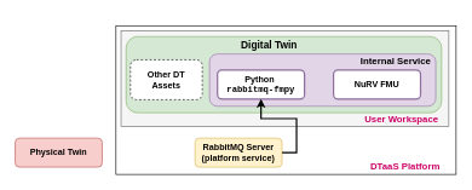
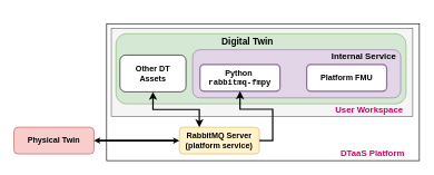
- <mxCell id="17" value="&lt;font color=&quot;#000000&quot;&gt;&lt;b&gt;Other DT &lt;br&gt;Assets&lt;/b&gt;&lt;/font&gt;" style="rounded=1;whiteSpace=wrap;html=1;fontColor=#CC0066;dashed=1;" parent="2" vertex="1"><mxGeometry x="159" y="62" width="99" height="55" as="geometry" /></mxCell>
+ <mxCell id="17" value="&lt;font color=&quot;#000000&quot;&gt;&lt;b&gt;Other DT &lt;br&gt;Assets&lt;/b&gt;&lt;/font&gt;" style="rounded=1;whiteSpace=wrap;html=1;fontColor=#CC0066;" parent="2" vertex="1"><mxGeometry x="159" y="62" width="99" height="55" as="geometry" /></mxCell>
- <mxCell id="12" value="&lt;b&gt;NuRV FMU&lt;/b&gt;" style="rounded=1;whiteSpace=wrap;html=1;fillColor=default;strokeColor=#8F6D9E;strokeWidth=2;" parent="2" vertex="1"><mxGeometry x="439" y="76" width="120" height="40" as="geometry" /></mxCell>
+ <mxCell id="12" value="&lt;b&gt;Platform FMU&lt;/b&gt;" style="rounded=1;whiteSpace=wrap;html=1;fillColor=default;strokeColor=#8F6D9E;strokeWidth=2;" parent="2" vertex="1"><mxGeometry x="439" y="76" width="120" height="40" as="geometry" /></mxCell>
+ <mxCell id="16" style="edgeStyle=orthogonalEdgeStyle;rounded=0;orthogonalLoop=1;jettySize=auto;html=1;exitX=0.5;exitY=1;exitDx=0;exitDy=0;entryX=0.25;entryY=0;entryDx=0;entryDy=0;fontColor=#000000;startArrow=classic;startFill=1;strokeWidth=2;" parent="2" source="17" target="9" edge="1"><mxGeometry relative="1" as="geometry" /></mxCell>
+ <mxCell id="14" value="" style="endArrow=classic;startArrow=classic;html=1;rounded=0;entryX=1;entryY=0.5;entryDx=0;entryDy=0;exitX=0;exitY=0.5;exitDx=0;exitDy=0;strokeWidth=3;startSize=0;jumpSize=0;endSize=0;" parent="2" source="9" target="6" edge="1"><mxGeometry width="50" height="50" relative="1" as="geometry"><mxPoint x="258" y="190" as="sourcePoint" /><mxPoint x="258" y="166" as="targetPoint" /></mxGeometry></mxCell>
